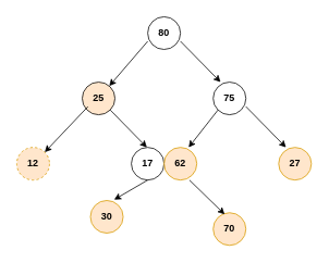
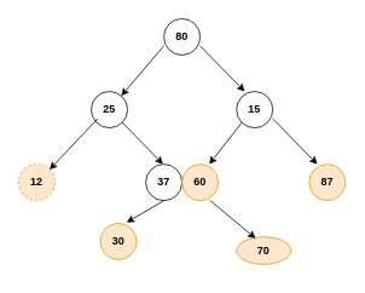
- <mxCell id="3" value="&lt;b&gt;25&lt;/b&gt;" style="ellipse;whiteSpace=wrap;html=1;aspect=fixed;fillColor=#ffe6cc;" parent="1" vertex="1"><mxGeometry x="100" y="100" width="40" height="40" as="geometry" /></mxCell>
+ <mxCell id="3" value="&lt;b&gt;25&lt;/b&gt;" style="ellipse;whiteSpace=wrap;html=1;aspect=fixed;" parent="1" vertex="1"><mxGeometry x="100" y="100" width="40" height="40" as="geometry" /></mxCell>
- <mxCell id="4" value="&lt;b&gt;75&lt;/b&gt;" style="ellipse;whiteSpace=wrap;html=1;aspect=fixed;" parent="1" vertex="1"><mxGeometry x="260" y="100" width="40" height="40" as="geometry" /></mxCell>
+ <mxCell id="4" value="&lt;b&gt;15&lt;/b&gt;" style="ellipse;whiteSpace=wrap;html=1;aspect=fixed;" parent="1" vertex="1"><mxGeometry x="260" y="100" width="40" height="40" as="geometry" /></mxCell>
- <mxCell id="6" value="&lt;b&gt;17&lt;/b&gt;" style="ellipse;whiteSpace=wrap;html=1;aspect=fixed;" parent="1" vertex="1"><mxGeometry x="160" y="180" width="40" height="40" as="geometry" /></mxCell>
+ <mxCell id="6" value="&lt;b&gt;37&lt;/b&gt;" style="ellipse;whiteSpace=wrap;html=1;aspect=fixed;" parent="1" vertex="1"><mxGeometry x="160" y="180" width="40" height="40" as="geometry" /></mxCell>
- <mxCell id="7" value="&lt;b&gt;62&lt;/b&gt;" style="ellipse;whiteSpace=wrap;html=1;aspect=fixed;fillColor=#ffe6cc;strokeColor=#d79b00;" parent="1" vertex="1"><mxGeometry x="200" y="180" width="40" height="40" as="geometry" /></mxCell>
+ <mxCell id="7" value="&lt;b&gt;60&lt;/b&gt;" style="ellipse;whiteSpace=wrap;html=1;aspect=fixed;fillColor=#ffe6cc;strokeColor=#d79b00;" parent="1" vertex="1"><mxGeometry x="200" y="180" width="40" height="40" as="geometry" /></mxCell>
- <mxCell id="8" value="&lt;b&gt;27&lt;/b&gt;" style="ellipse;whiteSpace=wrap;html=1;aspect=fixed;fillColor=#ffe6cc;strokeColor=#d79b00;" parent="1" vertex="1"><mxGeometry x="340" y="180" width="40" height="40" as="geometry" /></mxCell>
+ <mxCell id="8" value="&lt;b&gt;87&lt;/b&gt;" style="ellipse;whiteSpace=wrap;html=1;aspect=fixed;fillColor=#ffe6cc;strokeColor=#d79b00;" parent="1" vertex="1"><mxGeometry x="340" y="180" width="40" height="40" as="geometry" /></mxCell>
- <mxCell id="10" value="&lt;b&gt;70&lt;/b&gt;" style="ellipse;whiteSpace=wrap;html=1;aspect=fixed;fillColor=#ffe6cc;strokeColor=#d79b00;" parent="1" vertex="1"><mxGeometry x="260" y="260" width="40" height="40" as="geometry" /></mxCell>
+ <mxCell id="10" value="&lt;b&gt;70&lt;/b&gt;" style="ellipse;whiteSpace=wrap;html=1;aspect=fixed;fillColor=#ffe6cc;strokeColor=#d79b00;" parent="1" vertex="1"><mxGeometry x="260" y="260" width="60" height="30" as="geometry" /></mxCell>
